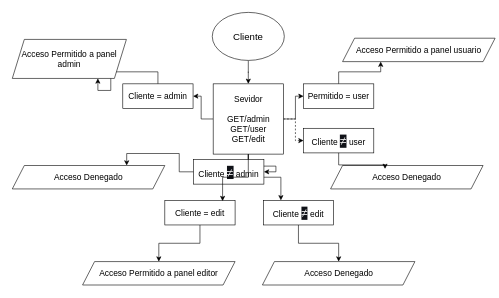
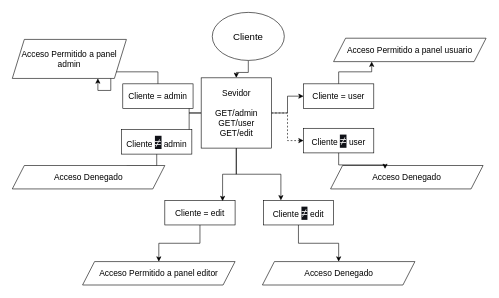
- <mxCell id="18" value="Acceso Permitido a panel usuario" style="shape=parallelogram;perimeter=parallelogramPerimeter;whiteSpace=wrap;html=1;fixedSize=1;fontSize=14;" vertex="1" parent="1"><mxGeometry x="570" y="63" width="254" height="39" as="geometry" /></mxCell>
+ <mxCell id="18" value="Acceso Permitido a panel usuario" style="shape=parallelogram;perimeter=parallelogramPerimeter;whiteSpace=wrap;html=1;fixedSize=1;fontSize=14;" vertex="1" parent="1"><mxGeometry x="555" y="63" width="254" height="39" as="geometry" /></mxCell>
- <mxCell id="20" value="Permitido = user" style="rounded=0;whiteSpace=wrap;html=1;fontSize=14;" vertex="1" parent="1"><mxGeometry x="505" y="139" width="117" height="41" as="geometry" /></mxCell>
+ <mxCell id="20" value="Cliente = user" style="rounded=0;whiteSpace=wrap;html=1;fontSize=14;" vertex="1" parent="1"><mxGeometry x="505" y="139" width="117" height="41" as="geometry" /></mxCell>
- <mxCell id="9" value="Sevidor&lt;div&gt;&lt;br&gt;&lt;/div&gt;&lt;div&gt;GET/admin&lt;/div&gt;&lt;div&gt;GET/user&lt;/div&gt;&lt;div&gt;GET/edit&lt;/div&gt;" style="whiteSpace=wrap;html=1;aspect=fixed;fontSize=14;" vertex="1" parent="1"><mxGeometry x="354.5" y="139" width="117" height="117" as="geometry" /></mxCell>
+ <mxCell id="9" value="Sevidor&lt;div&gt;&lt;br&gt;&lt;/div&gt;&lt;div&gt;GET/admin&lt;/div&gt;&lt;div&gt;GET/user&lt;/div&gt;&lt;div&gt;GET/edit&lt;/div&gt;" style="whiteSpace=wrap;html=1;aspect=fixed;fontSize=14;" vertex="1" parent="1"><mxGeometry x="334.5" y="129" width="117" height="117" as="geometry" /></mxCell>
- <mxCell id="14" value="Cliente&amp;nbsp;&lt;span style=&quot;color: rgb(236, 236, 236); font-family: &amp;quot;Google Sans&amp;quot;, Arial, sans-serif; font-size: 20px; text-align: start; background-color: rgb(16, 18, 24);&quot;&gt;≠&lt;/span&gt;&amp;nbsp;admin" style="rounded=0;whiteSpace=wrap;html=1;fontSize=14;" vertex="1" parent="1"><mxGeometry x="322" y="265" width="117" height="41" as="geometry" /></mxCell>
+ <mxCell id="14" value="Cliente&amp;nbsp;&lt;span style=&quot;color: rgb(236, 236, 236); font-family: &amp;quot;Google Sans&amp;quot;, Arial, sans-serif; font-size: 20px; text-align: start; background-color: rgb(16, 18, 24);&quot;&gt;≠&lt;/span&gt;&amp;nbsp;admin" style="rounded=0;whiteSpace=wrap;html=1;fontSize=14;" vertex="1" parent="1"><mxGeometry x="202" y="215" width="117" height="41" as="geometry" /></mxCell>
